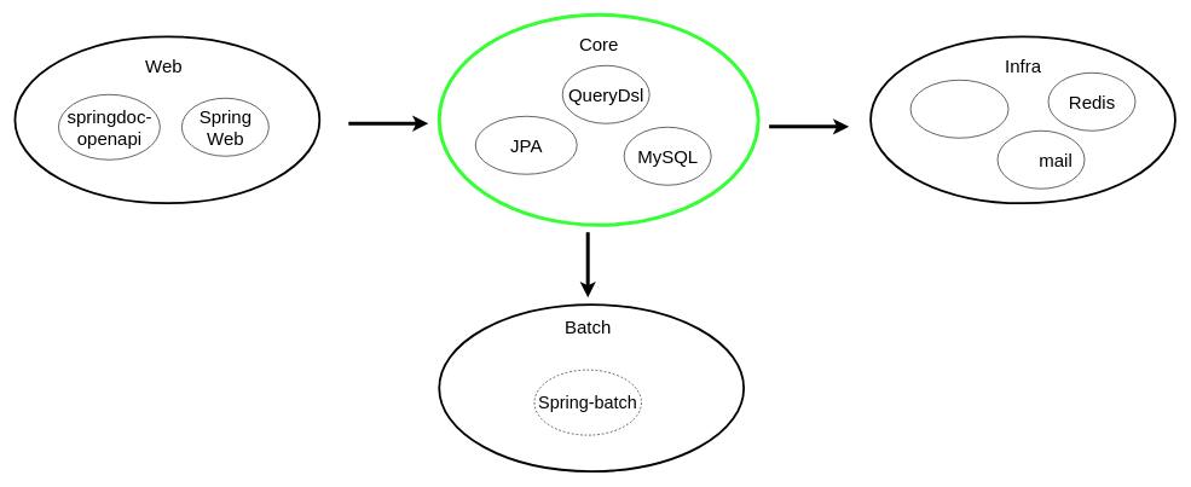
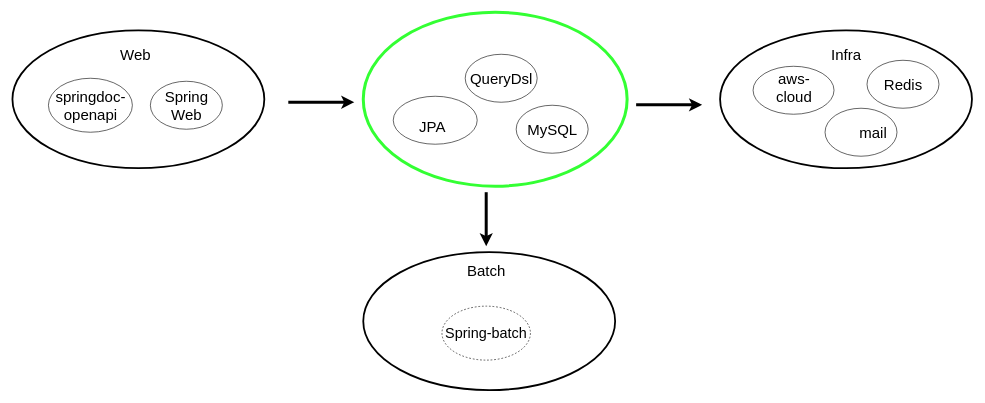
- <mxCell id="6" value="&lt;font style=&quot;font-size: 25px;&quot;&gt;Core&lt;/font&gt;" style="text;html=1;align=center;verticalAlign=middle;resizable=0;points=[];autosize=1;strokeColor=none;fillColor=none;rounded=0;" parent="1" vertex="1"><mxGeometry x="785" y="40" width="80" height="40" as="geometry" /></mxCell>
+ <mxCell id="13" value="&lt;span style=&quot;font-size: 25px;&quot;&gt;aws-&lt;br&gt;cloud&lt;/span&gt;" style="text;html=1;align=center;verticalAlign=middle;resizable=0;points=[];autosize=1;strokeColor=none;fillColor=none;rounded=0;" parent="1" vertex="1"><mxGeometry x="1282.5" y="110" width="80" height="70" as="geometry" /></mxCell>
- <mxCell id="7" value="&lt;span style=&quot;font-size: 25px;&quot;&gt;JPA&lt;/span&gt;" style="text;html=1;align=center;verticalAlign=middle;resizable=0;points=[];autosize=1;strokeColor=none;fillColor=none;rounded=0;" parent="1" vertex="1"><mxGeometry x="690" y="180" width="70" height="40" as="geometry" /></mxCell>
+ <mxCell id="7" value="&lt;span style=&quot;font-size: 25px;&quot;&gt;JPA&lt;/span&gt;" style="text;html=1;align=center;verticalAlign=middle;resizable=0;points=[];autosize=1;strokeColor=none;fillColor=none;rounded=0;" parent="1" vertex="1"><mxGeometry x="685" y="190" width="70" height="40" as="geometry" /></mxCell>
